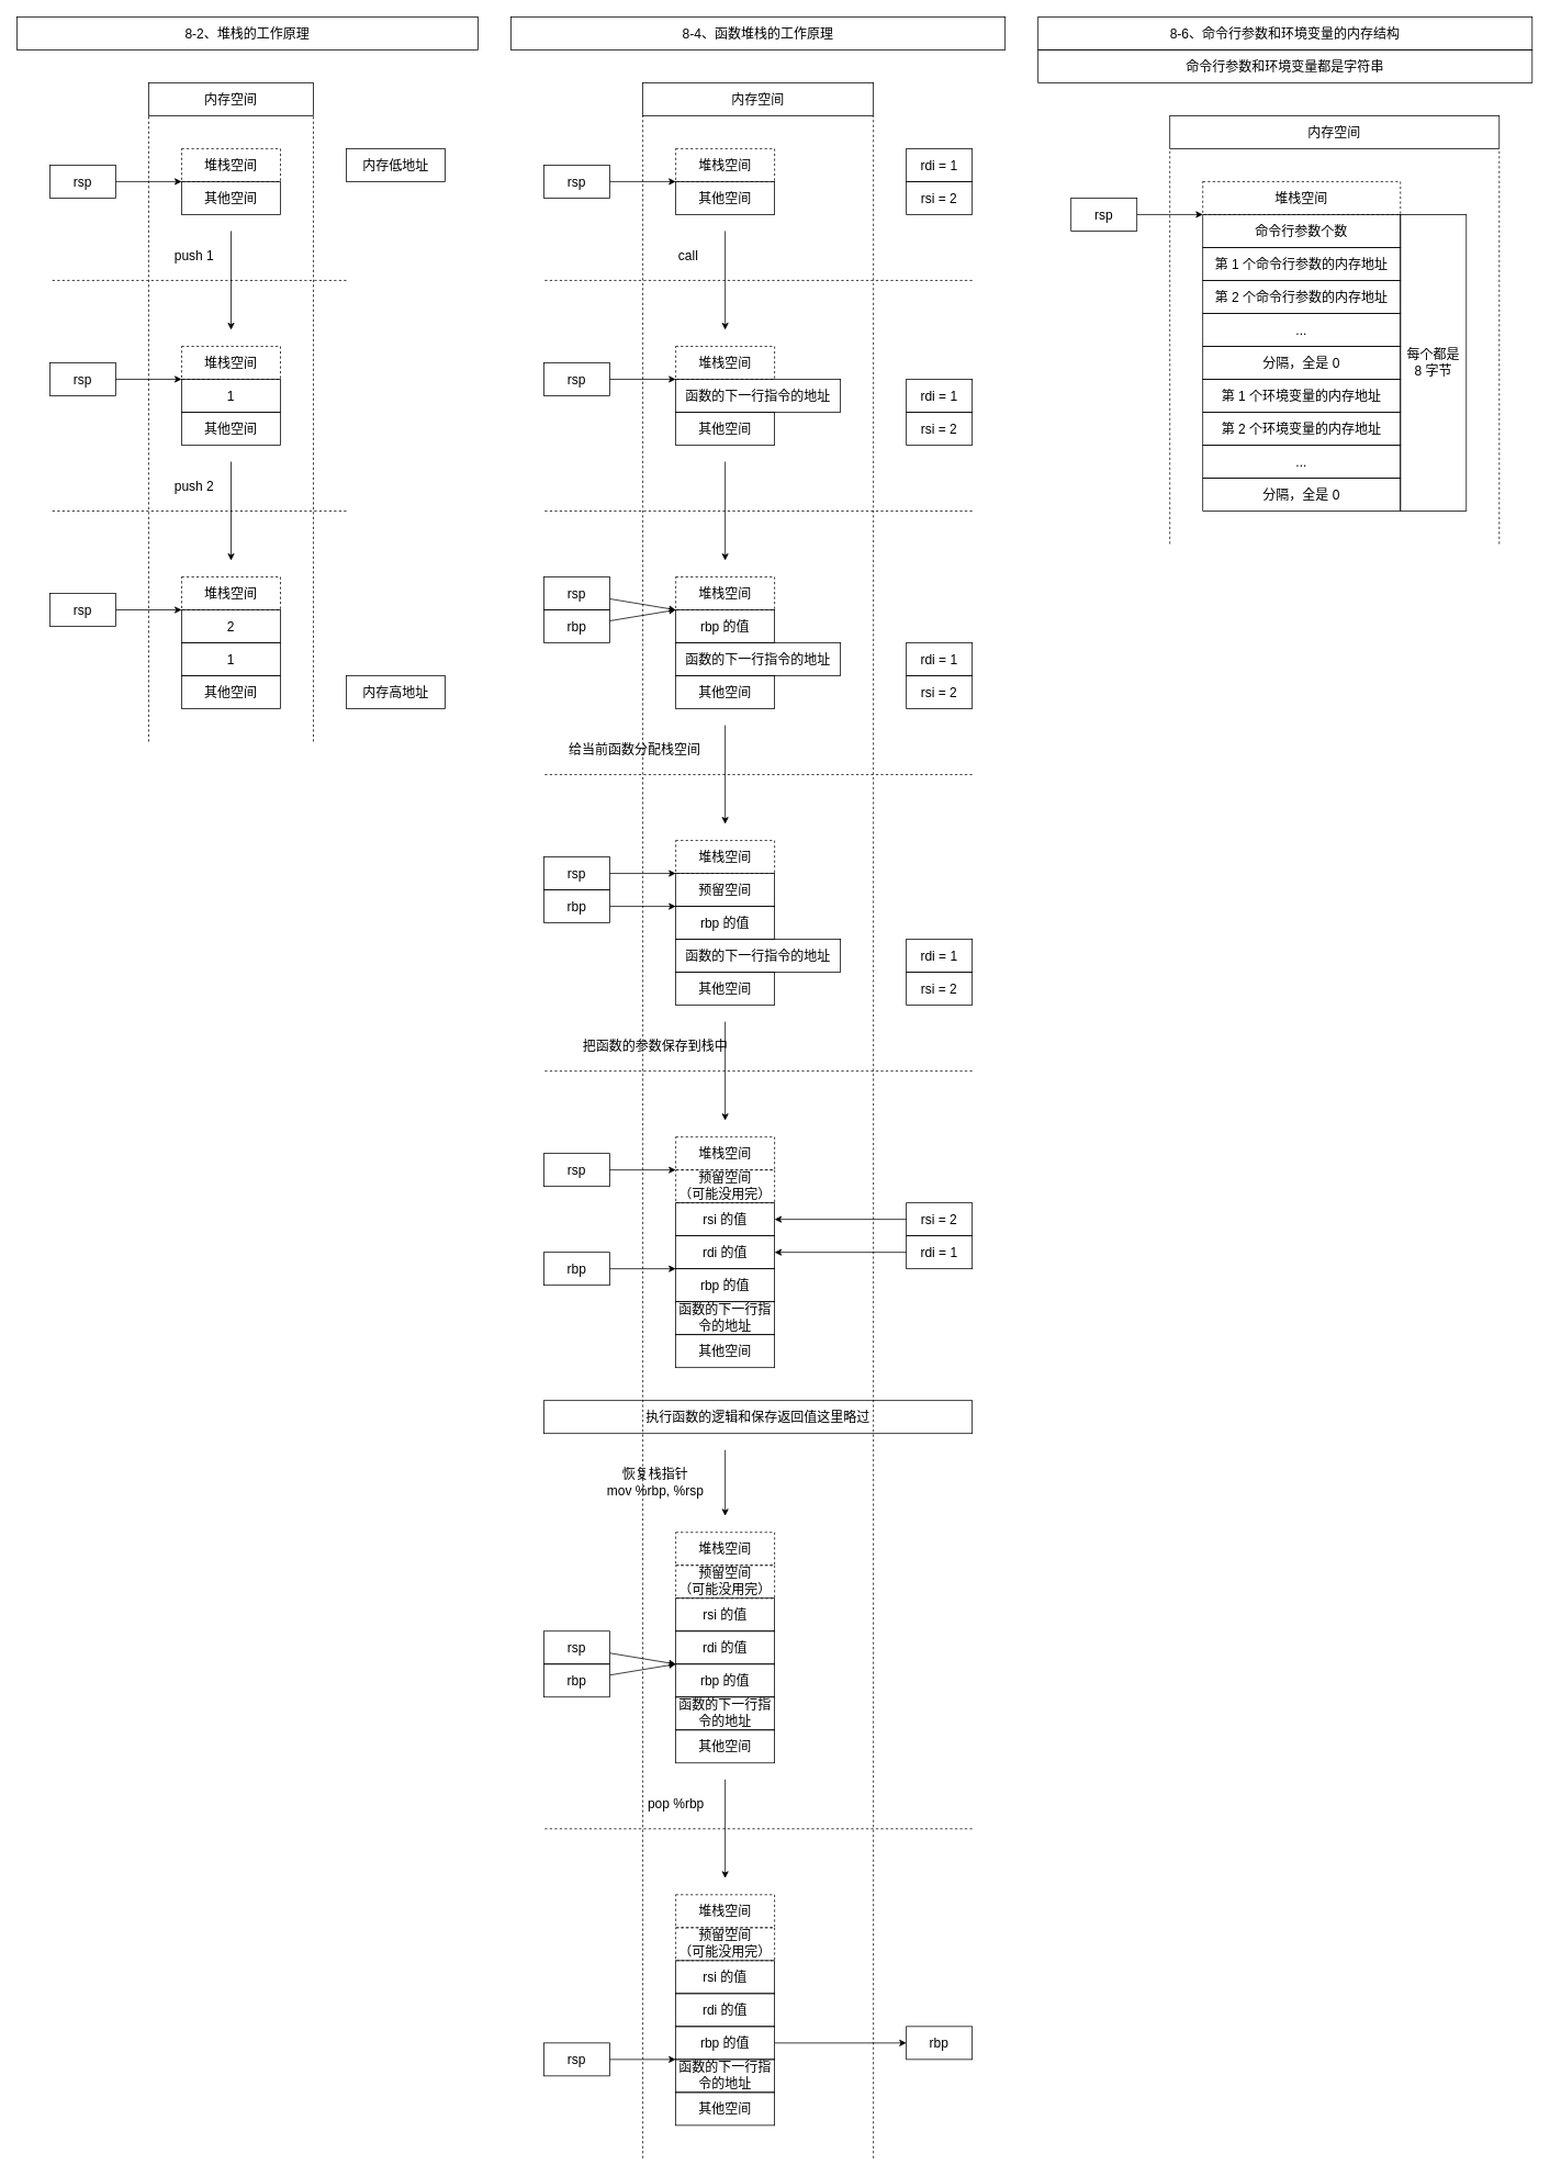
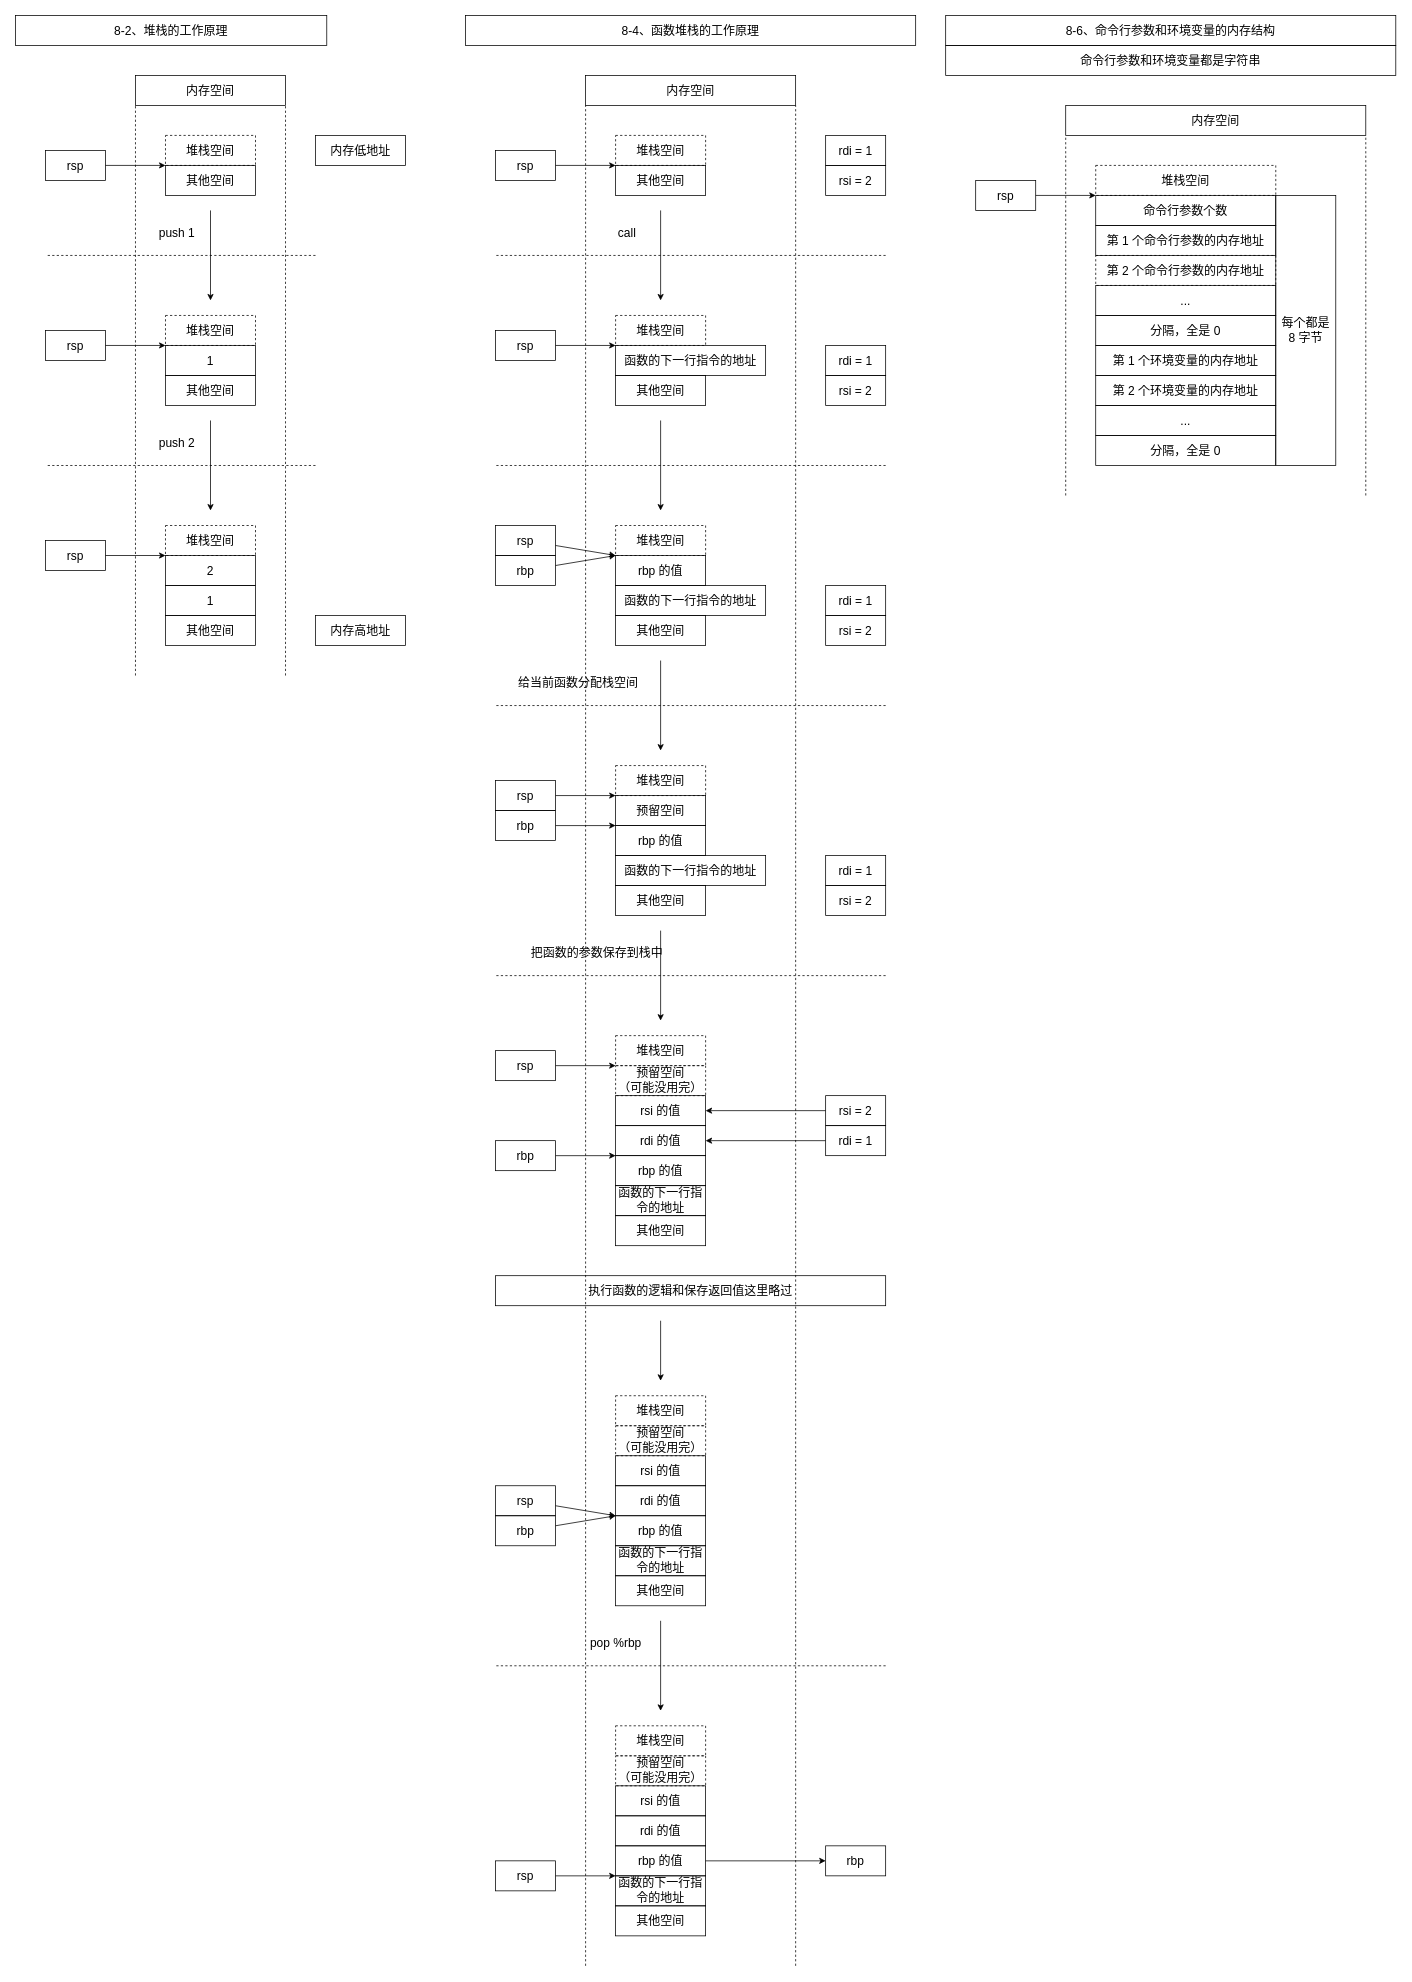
- <mxCell id="2" value="8-2、堆栈的工作原理" style="rounded=0;whiteSpace=wrap;html=1;fillColor=none;fontSize=16;" parent="1" vertex="1"><mxGeometry x="20" y="20" width="560" height="40" as="geometry" /></mxCell>
+ <mxCell id="2" value="8-2、堆栈的工作原理" style="rounded=0;whiteSpace=wrap;html=1;fillColor=none;fontSize=16;" parent="1" vertex="1"><mxGeometry x="20" y="20" width="415" height="40" as="geometry" /></mxCell>
- <mxCell id="129" value="第 2 个命令行参数的内存地址" style="rounded=0;whiteSpace=wrap;html=1;fillColor=none;fontSize=16;" vertex="1" parent="1"><mxGeometry x="1460" y="340" width="240" height="40" as="geometry" /></mxCell>
+ <mxCell id="129" value="第 2 个命令行参数的内存地址" style="rounded=0;whiteSpace=wrap;html=1;fillColor=none;fontSize=16;dashed=1;" vertex="1" parent="1"><mxGeometry x="1460" y="340" width="240" height="40" as="geometry" /></mxCell>
- <mxCell id="112" value="恢复栈指针&lt;br&gt;mov %rbp, %rsp" style="text;html=1;align=center;verticalAlign=middle;resizable=0;points=[];autosize=1;strokeColor=none;fillColor=none;fontSize=16;" parent="1" vertex="1"><mxGeometry x="730" y="1780" width="130" height="40" as="geometry" /></mxCell>
